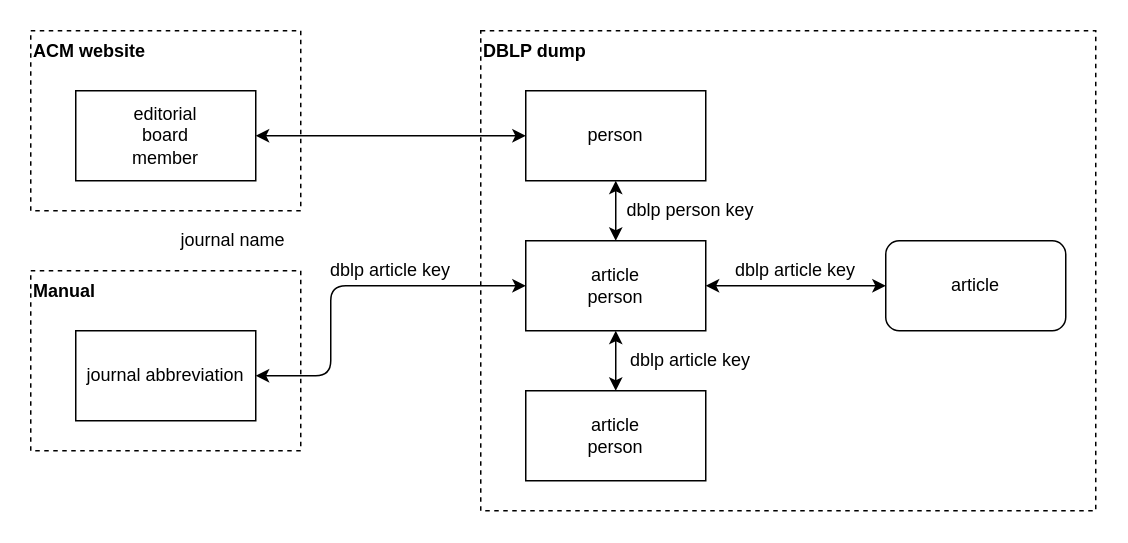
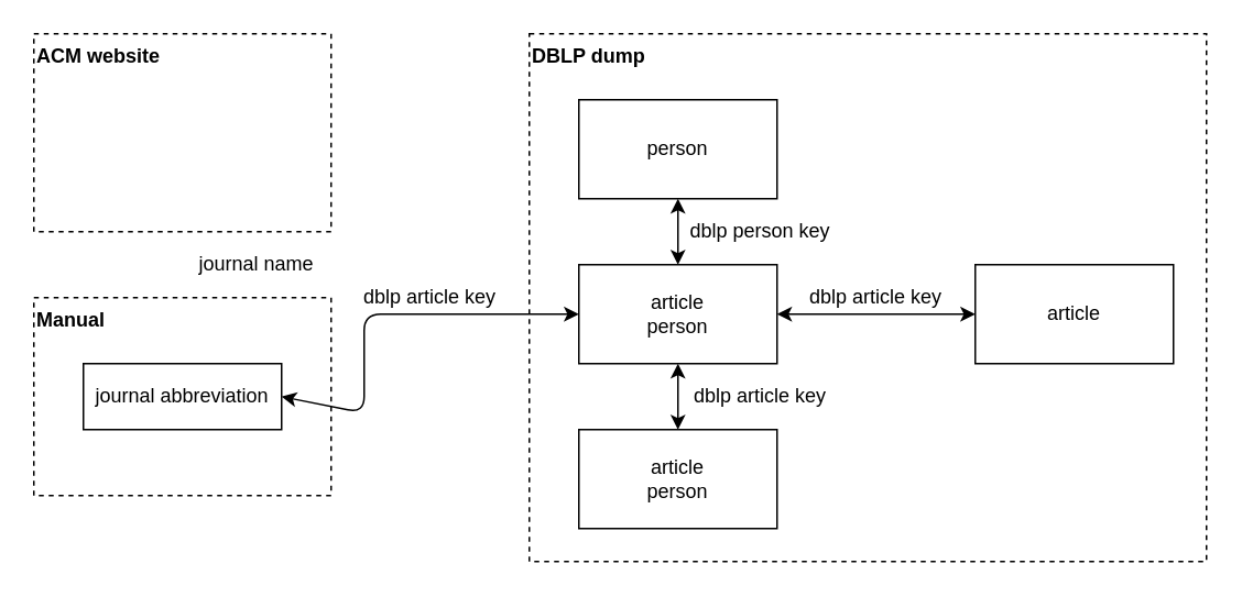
- <mxCell id="3" value="editorial&lt;br&gt;board&lt;br&gt;member" style="rounded=0;whiteSpace=wrap;html=1;" vertex="1" parent="1"><mxGeometry x="50" y="60" width="120" height="60" as="geometry" /></mxCell>
- <mxCell id="21" value="" style="endArrow=classic;startArrow=classic;html=1;entryX=0;entryY=0.5;entryDx=0;entryDy=0;exitX=1;exitY=0.5;exitDx=0;exitDy=0;" edge="1" parent="1" source="3" target="12"><mxGeometry width="50" height="50" relative="1" as="geometry"><mxPoint x="-50" y="200" as="sourcePoint" /><mxPoint x="230" y="380" as="targetPoint" /></mxGeometry></mxCell>
- <mxCell id="11" value="article" style="whiteSpace=wrap;html=1;rounded=1;" vertex="1" parent="8"><mxGeometry x="270" y="140" width="120" height="60" as="geometry" /></mxCell>
+ <mxCell id="11" value="article" style="rounded=0;whiteSpace=wrap;html=1;" vertex="1" parent="8"><mxGeometry x="270" y="140" width="120" height="60" as="geometry" /></mxCell>
- <mxCell id="5" value="journal abbreviation" style="rounded=0;whiteSpace=wrap;html=1;" vertex="1" parent="1"><mxGeometry x="50" y="220" width="120" height="60" as="geometry" /></mxCell>
+ <mxCell id="5" value="journal abbreviation" style="rounded=0;whiteSpace=wrap;html=1;" vertex="1" parent="1"><mxGeometry x="50" y="220" width="120" height="40" as="geometry" /></mxCell>
